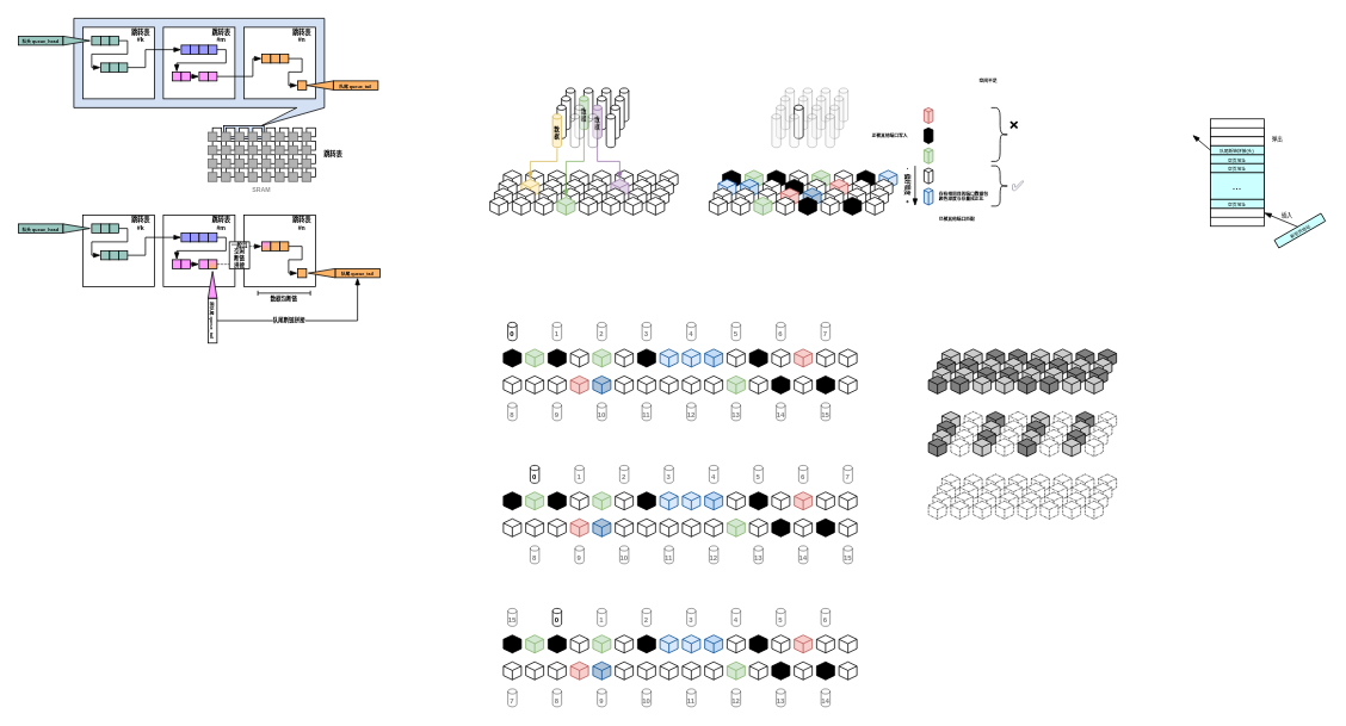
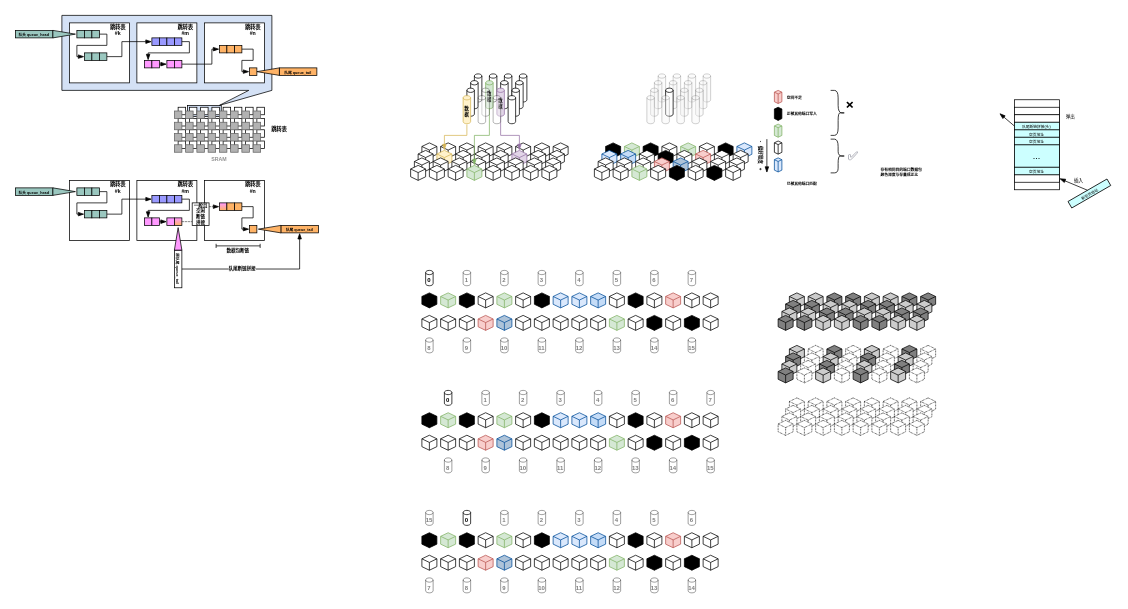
- <mxCell id="250" value="空间不足" style="text;html=1;align=left;verticalAlign=middle;whiteSpace=wrap;rounded=0;fontFamily=Helvetica;fontSize=5;fontColor=default;labelBackgroundColor=default;fontStyle=1" vertex="1" parent="1"><mxGeometry x="1092" y="81.25" width="30" height="15" as="geometry" /></mxCell>
+ <mxCell id="250" value="空间不足" style="text;html=1;align=left;verticalAlign=middle;whiteSpace=wrap;rounded=0;fontFamily=Helvetica;fontSize=5;fontColor=default;labelBackgroundColor=default;fontStyle=1" vertex="1" parent="1"><mxGeometry x="1047" y="121.25" width="30" height="15" as="geometry" /></mxCell>
- <mxCell id="251" value="正被其他端口写入" style="text;html=1;align=left;verticalAlign=middle;whiteSpace=wrap;rounded=0;fontFamily=Helvetica;fontSize=5;fontColor=default;labelBackgroundColor=default;fontStyle=1" vertex="1" parent="1"><mxGeometry x="972" y="142.5" width="50" height="15" as="geometry" /></mxCell>
+ <mxCell id="251" value="正被其他端口写入" style="text;html=1;align=left;verticalAlign=middle;whiteSpace=wrap;rounded=0;fontFamily=Helvetica;fontSize=5;fontColor=default;labelBackgroundColor=default;fontStyle=1" vertex="1" parent="1"><mxGeometry x="1047" y="142.5" width="50" height="15" as="geometry" /></mxCell>
- <mxCell id="270" value="存有相同目的端口数据包&lt;br&gt;颜色深度与存量成正比" style="text;html=1;align=left;verticalAlign=middle;whiteSpace=wrap;rounded=0;fontFamily=Helvetica;fontSize=5;fontColor=default;labelBackgroundColor=default;fontStyle=1" vertex="1" parent="1"><mxGeometry x="1047" y="210.75" width="60" height="15" as="geometry" /></mxCell>
+ <mxCell id="270" value="存有相同目的端口数据包&lt;br&gt;颜色深度与存量成正比" style="text;html=1;align=left;verticalAlign=middle;whiteSpace=wrap;rounded=0;fontFamily=Helvetica;fontSize=5;fontColor=default;labelBackgroundColor=default;fontStyle=1" vertex="1" parent="1"><mxGeometry x="1172" y="220.75" width="60" height="15" as="geometry" /></mxCell>
